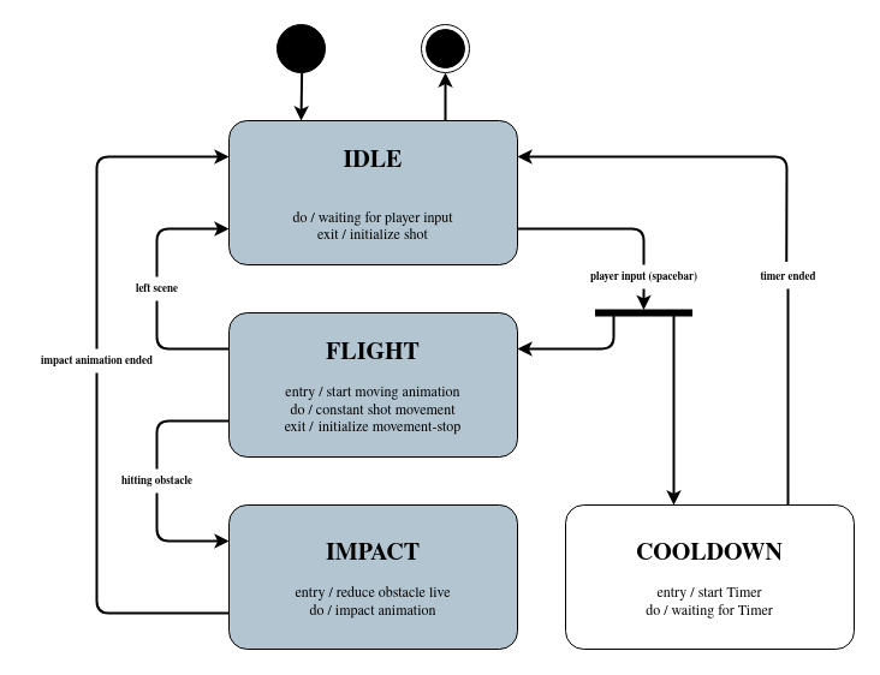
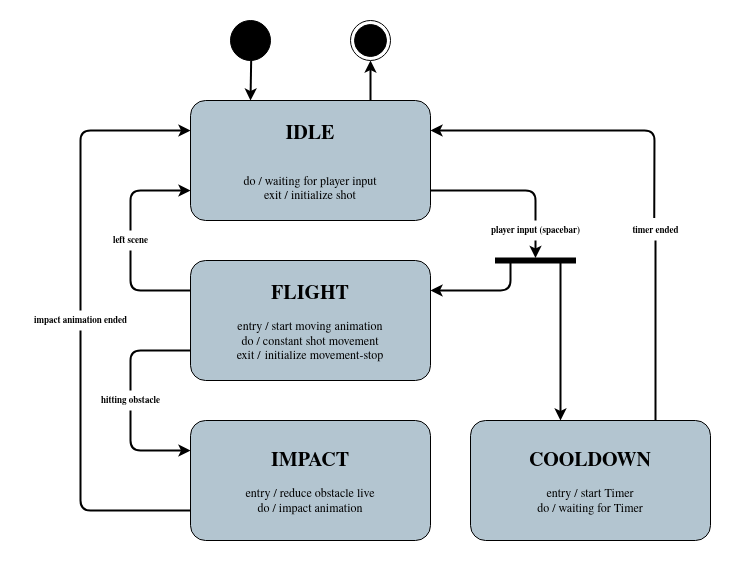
- <mxCell id="27" value="impact animation ended" style="text;html=1;align=center;verticalAlign=middle;resizable=0;points=[];autosize=1;strokeColor=none;fillColor=none;fontSize=9;fontFamily=TeX Gyre Termes;fontColor=#000000;fontStyle=1" vertex="1" parent="1"><mxGeometry x="20" y="290" width="120" height="20" as="geometry" /></mxCell>
+ <mxCell id="27" value="impact animation ended" style="text;html=1;align=center;verticalAlign=middle;resizable=0;points=[];autosize=1;strokeColor=none;fillColor=none;fontSize=9;fontFamily=TeX Gyre Termes;fontColor=#000000;fontStyle=1" vertex="1" parent="1"><mxGeometry x="20" y="310" width="120" height="20" as="geometry" /></mxCell>
- <mxCell id="13" value="&lt;b&gt;&lt;font style=&quot;font-size: 20px;&quot;&gt;COOLDOWN&lt;/font&gt;&lt;br&gt;&lt;/b&gt;&lt;br style=&quot;&quot;&gt;&lt;span style=&quot;&quot;&gt;entry / start Timer&lt;/span&gt;&lt;br style=&quot;&quot;&gt;&lt;span style=&quot;&quot;&gt;do / waiting for Timer&lt;br&gt;&lt;/span&gt;" style="html=1;align=center;verticalAlign=middle;rounded=1;absoluteArcSize=1;arcSize=30;dashed=0;fillColor=#ffffff;fontColor=#000000;strokeColor=#000000;fontFamily=TeX Gyre Termes;whiteSpace=wrap;shadow=0;glass=0;" parent="1" vertex="1"><mxGeometry x="470" y="420" width="240" height="120" as="geometry" /></mxCell>
+ <mxCell id="13" value="&lt;b&gt;&lt;font style=&quot;font-size: 20px;&quot;&gt;COOLDOWN&lt;/font&gt;&lt;br&gt;&lt;/b&gt;&lt;br style=&quot;&quot;&gt;&lt;span style=&quot;&quot;&gt;entry / start Timer&lt;/span&gt;&lt;br style=&quot;&quot;&gt;&lt;span style=&quot;&quot;&gt;do / waiting for Timer&lt;br&gt;&lt;/span&gt;" style="html=1;align=center;verticalAlign=middle;rounded=1;absoluteArcSize=1;arcSize=30;dashed=0;fillColor=#B3C5D0;fontColor=#000000;strokeColor=#000000;fontFamily=TeX Gyre Termes;whiteSpace=wrap;shadow=0;glass=0;" parent="1" vertex="1"><mxGeometry x="470" y="420" width="240" height="120" as="geometry" /></mxCell>
